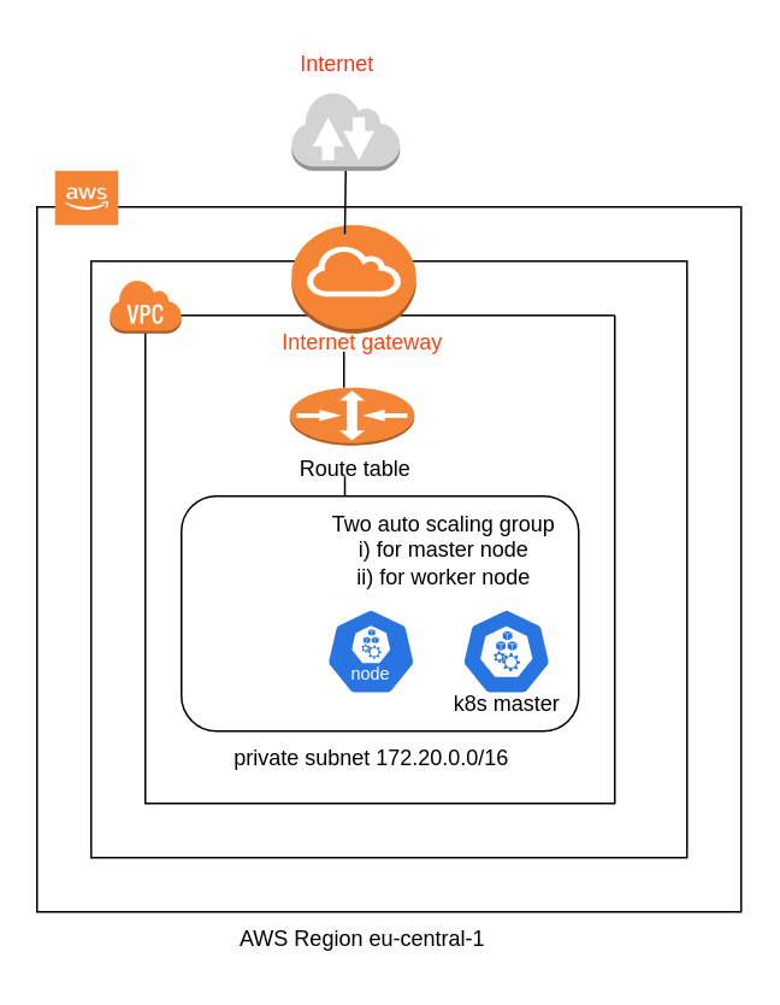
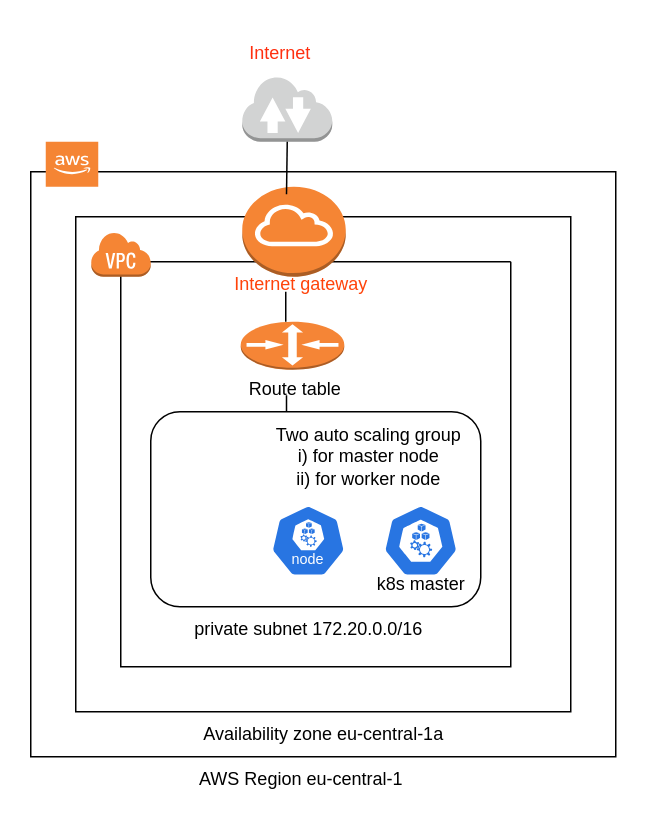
+ <mxCell id="8" value="Availability zone&amp;nbsp;eu-central-1a" style="text;html=1;align=center;verticalAlign=middle;resizable=0;points=[];autosize=1;strokeColor=none;fillColor=none;" parent="1" vertex="1"><mxGeometry x="125" y="474" width="180" height="30" as="geometry" /></mxCell>
